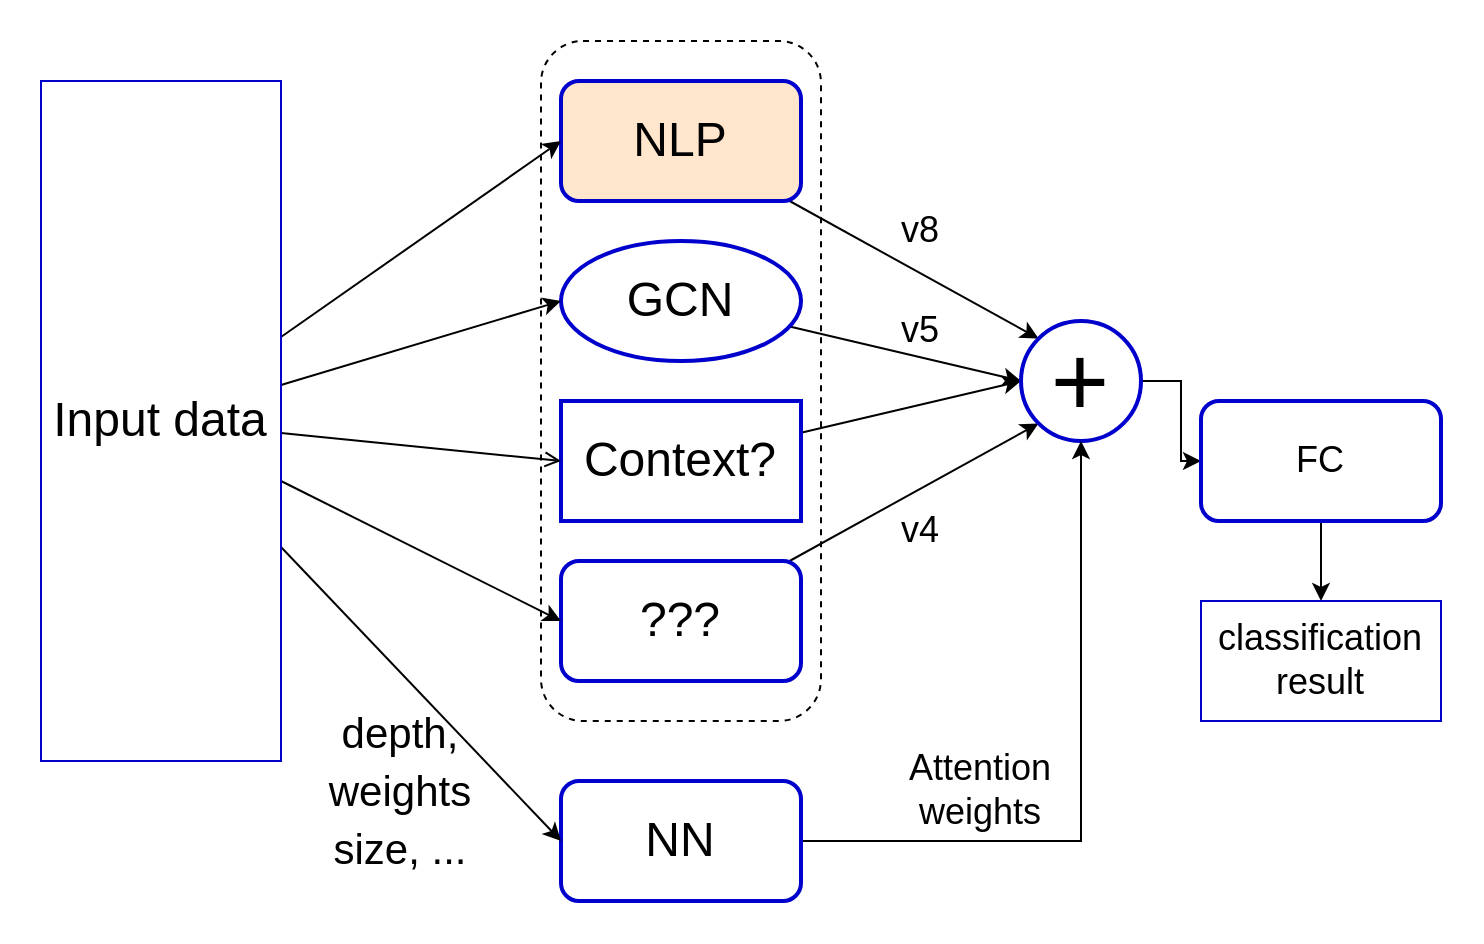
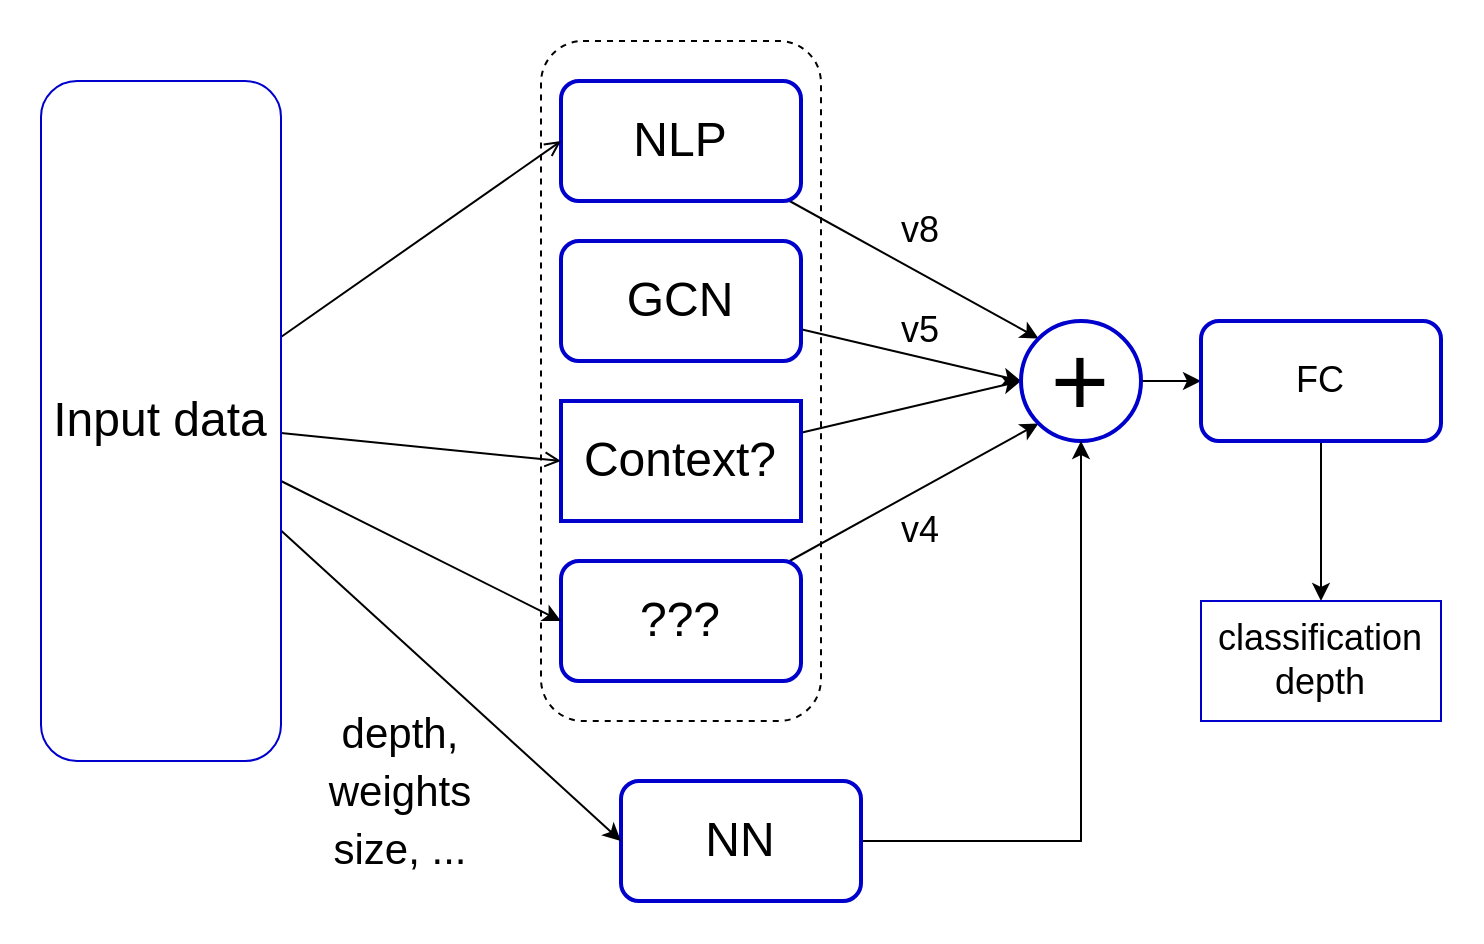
- <mxCell id="4" value="NLP&lt;br style=&quot;font-size: 24px;&quot;&gt;" style="rounded=1;whiteSpace=wrap;html=1;fontSize=24;strokeColor=#0000CC;strokeWidth=2;fillColor=#ffe6cc;" vertex="1" parent="1"><mxGeometry x="280" y="40" width="120" height="60" as="geometry" /></mxCell>
+ <mxCell id="4" value="NLP&lt;br style=&quot;font-size: 24px;&quot;&gt;" style="rounded=1;whiteSpace=wrap;html=1;fontSize=24;strokeColor=#0000CC;strokeWidth=2;" vertex="1" parent="1"><mxGeometry x="280" y="40" width="120" height="60" as="geometry" /></mxCell>
- <mxCell id="20" style="edgeStyle=none;rounded=0;orthogonalLoop=1;jettySize=auto;html=1;entryX=0;entryY=0.5;entryDx=0;entryDy=0;fontSize=24;" edge="1" parent="1" source="23" target="4"><mxGeometry relative="1" as="geometry" /></mxCell>
+ <mxCell id="20" style="edgeStyle=none;rounded=0;orthogonalLoop=1;jettySize=auto;html=1;entryX=0;entryY=0.5;entryDx=0;entryDy=0;fontSize=24;endArrow=open;" edge="1" parent="1" source="23" target="4"><mxGeometry relative="1" as="geometry" /></mxCell>
- <mxCell id="6" value="GCN" style="ellipse;whiteSpace=wrap;html=1;fontSize=24;strokeColor=#0000CC;strokeWidth=2;" vertex="1" parent="1"><mxGeometry x="280" y="120" width="120" height="60" as="geometry" /></mxCell>
+ <mxCell id="6" value="GCN" style="rounded=1;whiteSpace=wrap;html=1;fontSize=24;strokeColor=#0000CC;strokeWidth=2;" vertex="1" parent="1"><mxGeometry x="280" y="120" width="120" height="60" as="geometry" /></mxCell>
- <mxCell id="19" style="edgeStyle=none;rounded=0;orthogonalLoop=1;jettySize=auto;html=1;entryX=0;entryY=0.5;entryDx=0;entryDy=0;fontSize=24;" edge="1" parent="1" source="23" target="6"><mxGeometry relative="1" as="geometry" /></mxCell>
- <mxCell id="23" value="Input data" style="rounded=0;whiteSpace=wrap;html=1;fontSize=24;fillColor=default;strokeColor=#0000CC;" vertex="1" parent="1"><mxGeometry x="20" y="40" width="120" height="340" as="geometry" /></mxCell>
+ <mxCell id="23" value="Input data" style="whiteSpace=wrap;html=1;fontSize=24;fillColor=default;strokeColor=#0000CC;rounded=1;" vertex="1" parent="1"><mxGeometry x="20" y="40" width="120" height="340" as="geometry" /></mxCell>
- <mxCell id="27" value="FC" style="rounded=1;whiteSpace=wrap;html=1;fontSize=18;fillColor=default;strokeColor=#0000CC;strokeWidth=2;" vertex="1" parent="1"><mxGeometry x="600" y="200" width="120" height="60" as="geometry" /></mxCell>
+ <mxCell id="27" value="FC" style="rounded=1;whiteSpace=wrap;html=1;fontSize=18;fillColor=default;strokeColor=#0000CC;strokeWidth=2;" vertex="1" parent="1"><mxGeometry x="600" y="160" width="120" height="60" as="geometry" /></mxCell>
- <mxCell id="28" value="classification result" style="rounded=0;whiteSpace=wrap;html=1;fontSize=18;fillColor=default;strokeColor=#0000CC;" vertex="1" parent="1"><mxGeometry x="600" y="300" width="120" height="60" as="geometry" /></mxCell>
+ <mxCell id="28" value="classification depth" style="rounded=0;whiteSpace=wrap;html=1;fontSize=18;fillColor=default;strokeColor=#0000CC;" vertex="1" parent="1"><mxGeometry x="600" y="300" width="120" height="60" as="geometry" /></mxCell>
- <mxCell id="25" value="Attention weights" style="text;html=1;strokeColor=none;fillColor=none;align=center;verticalAlign=middle;whiteSpace=wrap;rounded=0;fontSize=18;" vertex="1" parent="1"><mxGeometry x="460" y="380" width="60" height="30" as="geometry" /></mxCell>
- <mxCell id="17" value="NN" style="rounded=1;whiteSpace=wrap;html=1;fontSize=24;fillColor=default;strokeColor=#0000CC;strokeWidth=2;" vertex="1" parent="1"><mxGeometry x="280" y="390" width="120" height="60" as="geometry" /></mxCell>
+ <mxCell id="17" value="NN" style="rounded=1;whiteSpace=wrap;html=1;fontSize=24;fillColor=default;strokeColor=#0000CC;strokeWidth=2;" vertex="1" parent="1"><mxGeometry x="310" y="390" width="120" height="60" as="geometry" /></mxCell>
